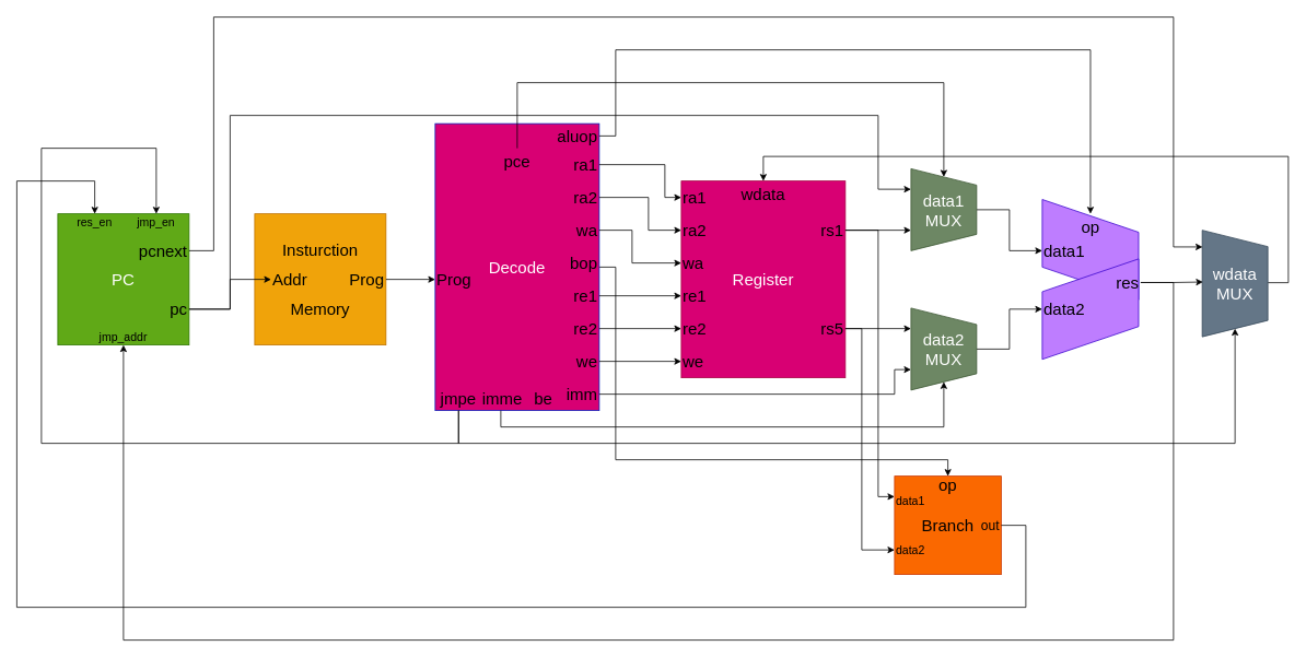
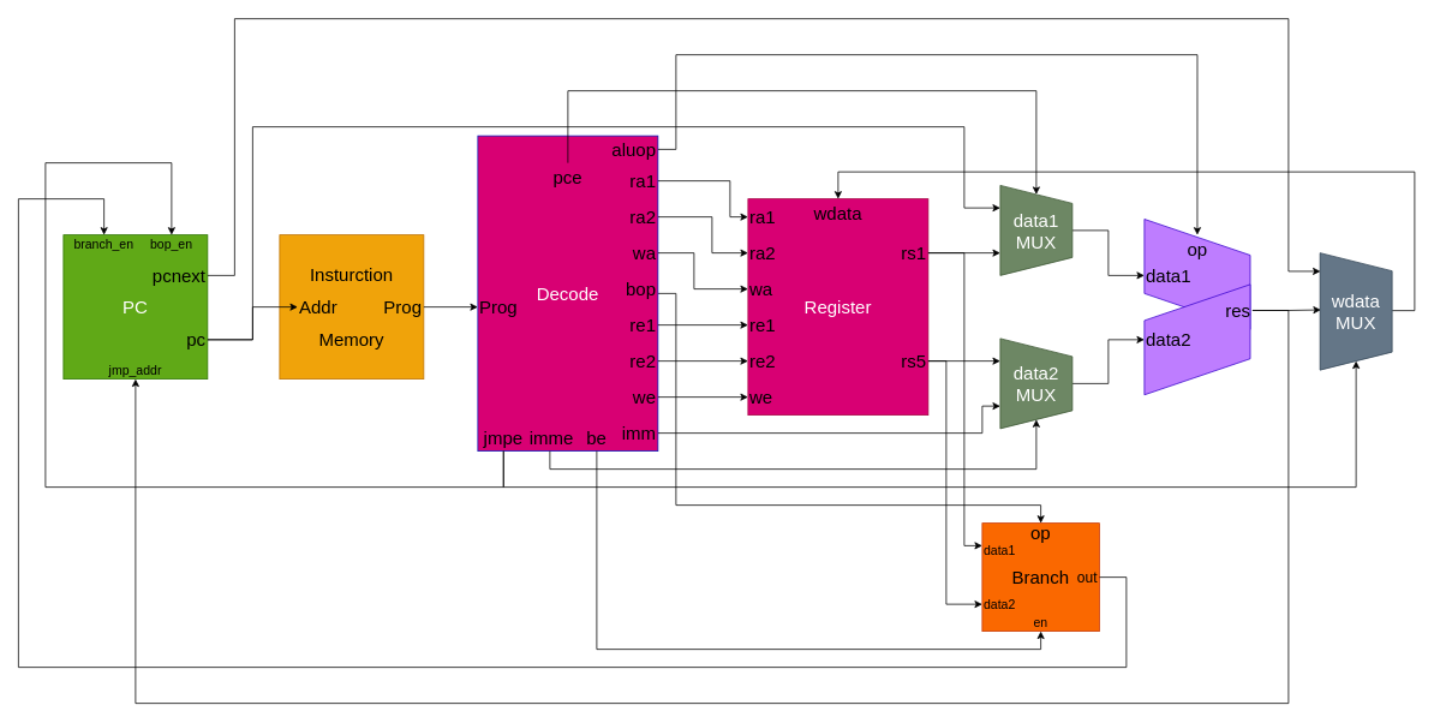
- <mxCell id="64" value="res_en" style="text;html=1;strokeColor=none;fillColor=none;align=center;verticalAlign=middle;whiteSpace=wrap;rounded=0;fontSize=14;" parent="1" vertex="1"><mxGeometry x="80" y="260" width="70" height="20" as="geometry" /></mxCell>
+ <mxCell id="64" value="branch_en" style="text;html=1;strokeColor=none;fillColor=none;align=center;verticalAlign=middle;whiteSpace=wrap;rounded=0;fontSize=14;" parent="1" vertex="1"><mxGeometry x="80" y="260" width="70" height="20" as="geometry" /></mxCell>
- <mxCell id="62" value="jmp_en" style="text;html=1;strokeColor=none;fillColor=none;align=center;verticalAlign=middle;whiteSpace=wrap;rounded=0;fontSize=14;" parent="1" vertex="1"><mxGeometry x="160" y="260" width="60" height="20" as="geometry" /></mxCell>
+ <mxCell id="62" value="bop_en" style="text;html=1;strokeColor=none;fillColor=none;align=center;verticalAlign=middle;whiteSpace=wrap;rounded=0;fontSize=14;" parent="1" vertex="1"><mxGeometry x="160" y="260" width="60" height="20" as="geometry" /></mxCell>
+ <mxCell id="76" value="en" style="text;html=1;strokeColor=none;fillColor=none;align=center;verticalAlign=middle;whiteSpace=wrap;rounded=0;fontSize=14;fontColor=#000000;" parent="1" vertex="1"><mxGeometry x="1140" y="680" width="30" height="20" as="geometry" /></mxCell>
+ <mxCell id="77" style="edgeStyle=orthogonalEdgeStyle;rounded=0;orthogonalLoop=1;jettySize=auto;html=1;entryX=0.5;entryY=1;entryDx=0;entryDy=0;fontSize=20;" parent="1" source="78" target="76" edge="1"><mxGeometry relative="1" as="geometry"><Array as="points"><mxPoint x="662" y="720" /><mxPoint x="1155" y="720" /></Array></mxGeometry></mxCell>
